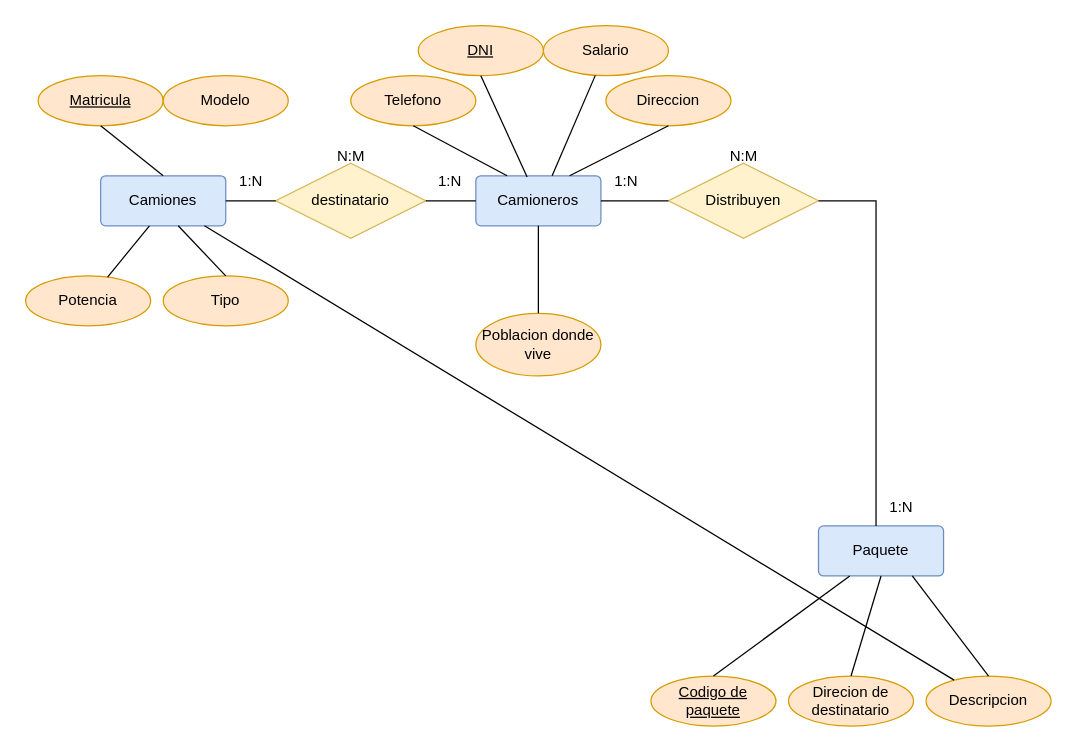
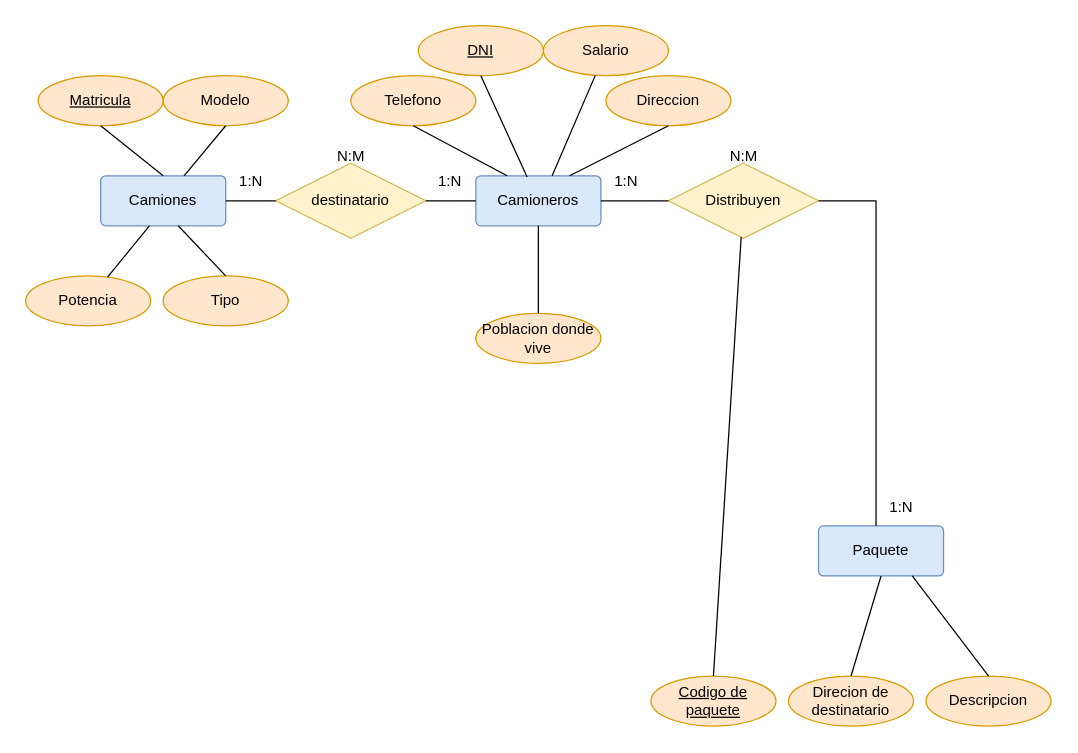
- <mxCell id="5" value="Poblacion donde vive" style="ellipse;whiteSpace=wrap;html=1;align=center;fillColor=#ffe6cc;strokeColor=#d79b00;" vertex="1" parent="1"><mxGeometry x="380" y="250" width="100" height="50" as="geometry" /></mxCell>
+ <mxCell id="5" value="Poblacion donde vive" style="ellipse;whiteSpace=wrap;html=1;align=center;fillColor=#ffe6cc;strokeColor=#d79b00;" vertex="1" parent="1"><mxGeometry x="380" y="250" width="100" height="40" as="geometry" /></mxCell>
- <mxCell id="33" value="" style="endArrow=none;html=1;rounded=0;" edge="1" parent="1" source="2" target="22"><mxGeometry width="50" height="50" relative="1" as="geometry"><mxPoint x="380" y="380" as="sourcePoint" /><mxPoint x="430" y="330" as="targetPoint" /></mxGeometry></mxCell>
+ <mxCell id="33" value="" style="endArrow=none;html=1;rounded=0;entryX=0.5;entryY=1;entryDx=0;entryDy=0;" edge="1" parent="1" source="2" target="28"><mxGeometry width="50" height="50" relative="1" as="geometry"><mxPoint x="380" y="380" as="sourcePoint" /><mxPoint x="430" y="330" as="targetPoint" /></mxGeometry></mxCell>
- <mxCell id="24" value="" style="endArrow=none;html=1;rounded=0;entryX=0.25;entryY=1;entryDx=0;entryDy=0;exitX=0.5;exitY=0;exitDx=0;exitDy=0;" edge="1" parent="1" source="21" target="3"><mxGeometry width="50" height="50" relative="1" as="geometry"><mxPoint x="410" y="440" as="sourcePoint" /><mxPoint x="460" y="390" as="targetPoint" /></mxGeometry></mxCell>
+ <mxCell id="24" value="" style="endArrow=none;html=1;rounded=0;exitX=0.5;exitY=0;exitDx=0;exitDy=0;" edge="1" parent="1" source="21" target="18"><mxGeometry width="50" height="50" relative="1" as="geometry"><mxPoint x="410" y="440" as="sourcePoint" /><mxPoint x="460" y="390" as="targetPoint" /></mxGeometry></mxCell>
